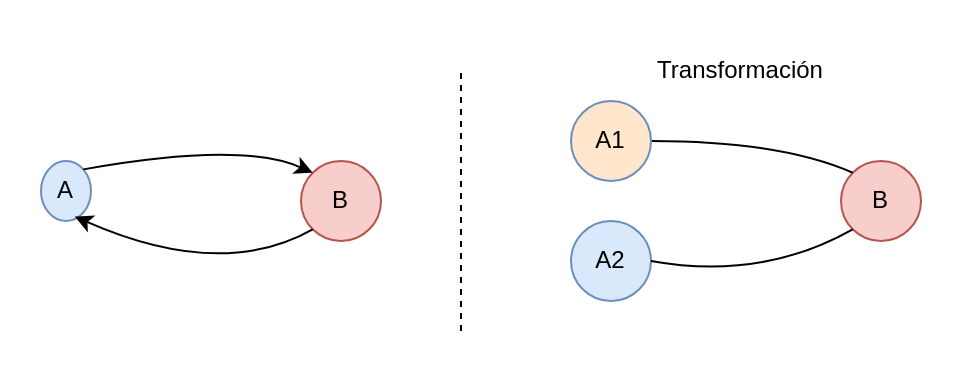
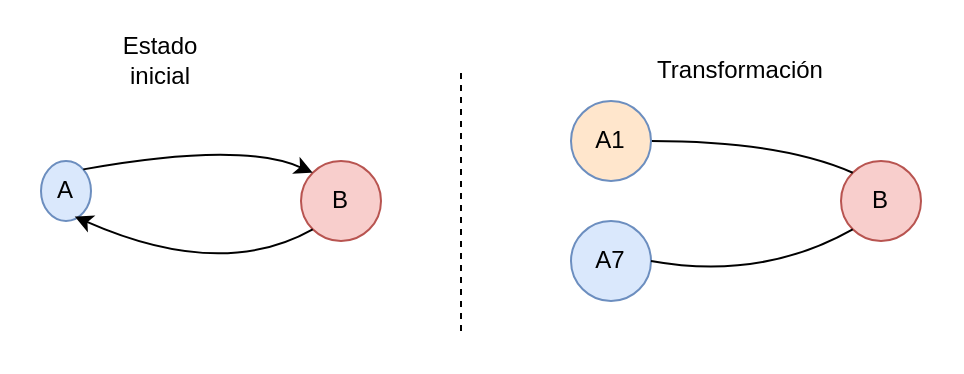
+ <mxCell id="13" value="Estado inicial" style="text;html=1;strokeColor=none;fillColor=none;align=center;verticalAlign=middle;whiteSpace=wrap;rounded=0;" parent="1" vertex="1"><mxGeometry x="60" y="20" width="40" height="20" as="geometry" /></mxCell>
- <mxCell id="6" value="A2" style="ellipse;whiteSpace=wrap;html=1;aspect=fixed;fillColor=#dae8fc;strokeColor=#6c8ebf;" parent="1" vertex="1"><mxGeometry x="285" y="110" width="40" height="40" as="geometry" /></mxCell>
+ <mxCell id="6" value="A7" style="ellipse;whiteSpace=wrap;html=1;aspect=fixed;fillColor=#dae8fc;strokeColor=#6c8ebf;" parent="1" vertex="1"><mxGeometry x="285" y="110" width="40" height="40" as="geometry" /></mxCell>
